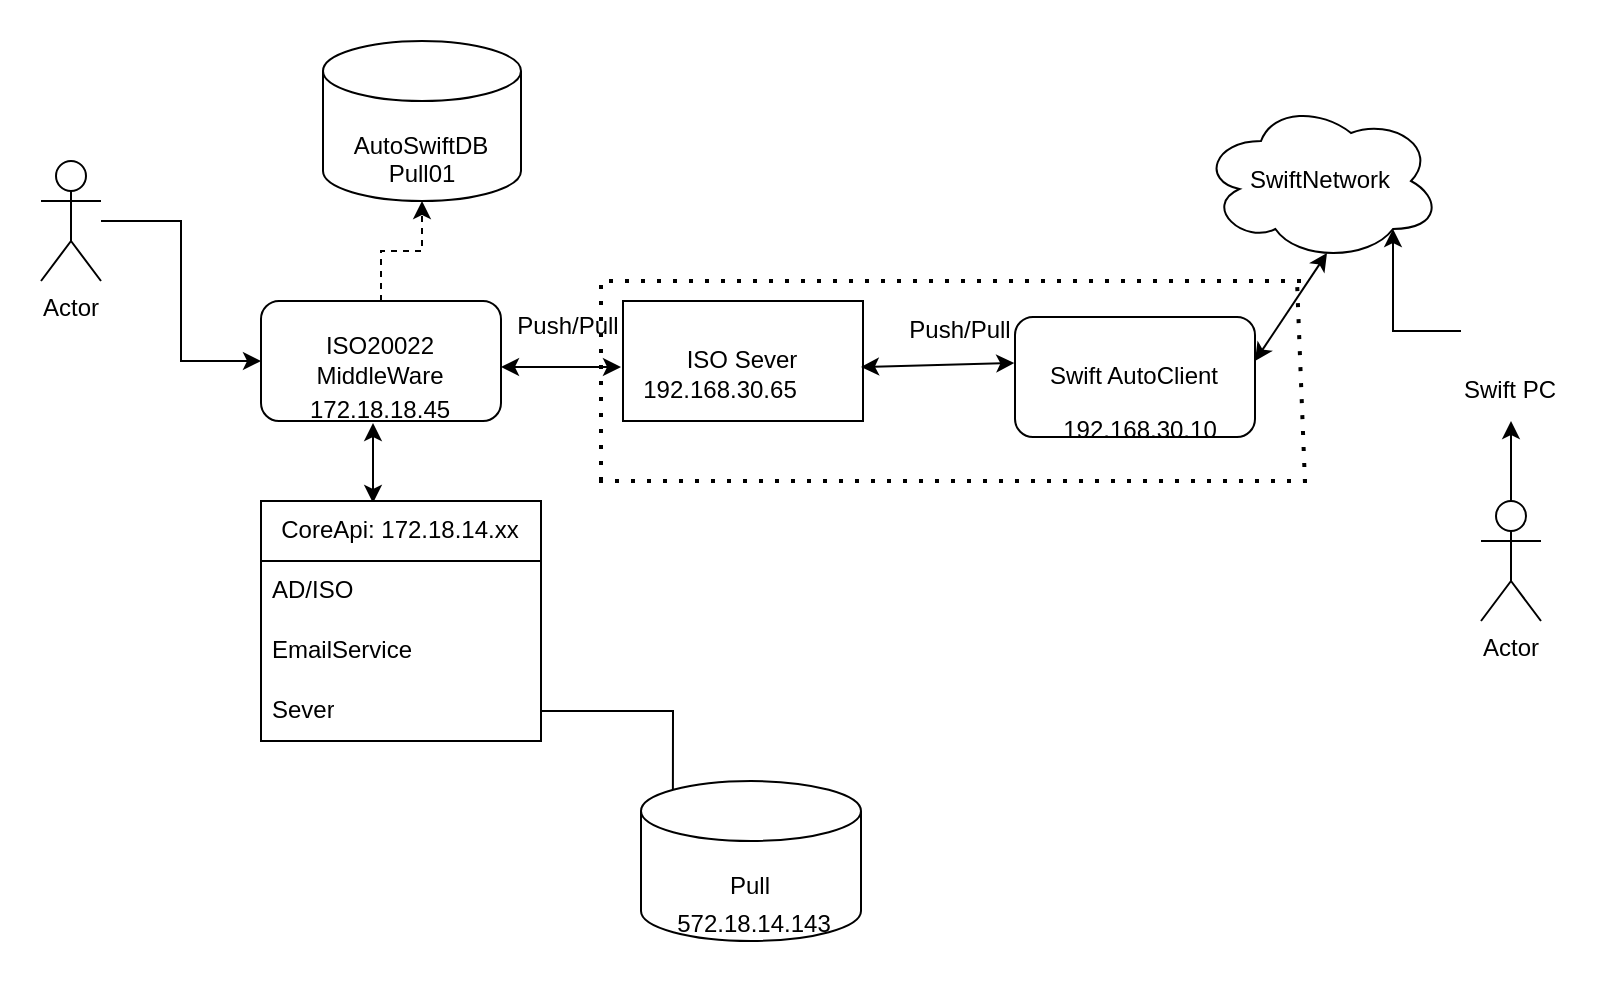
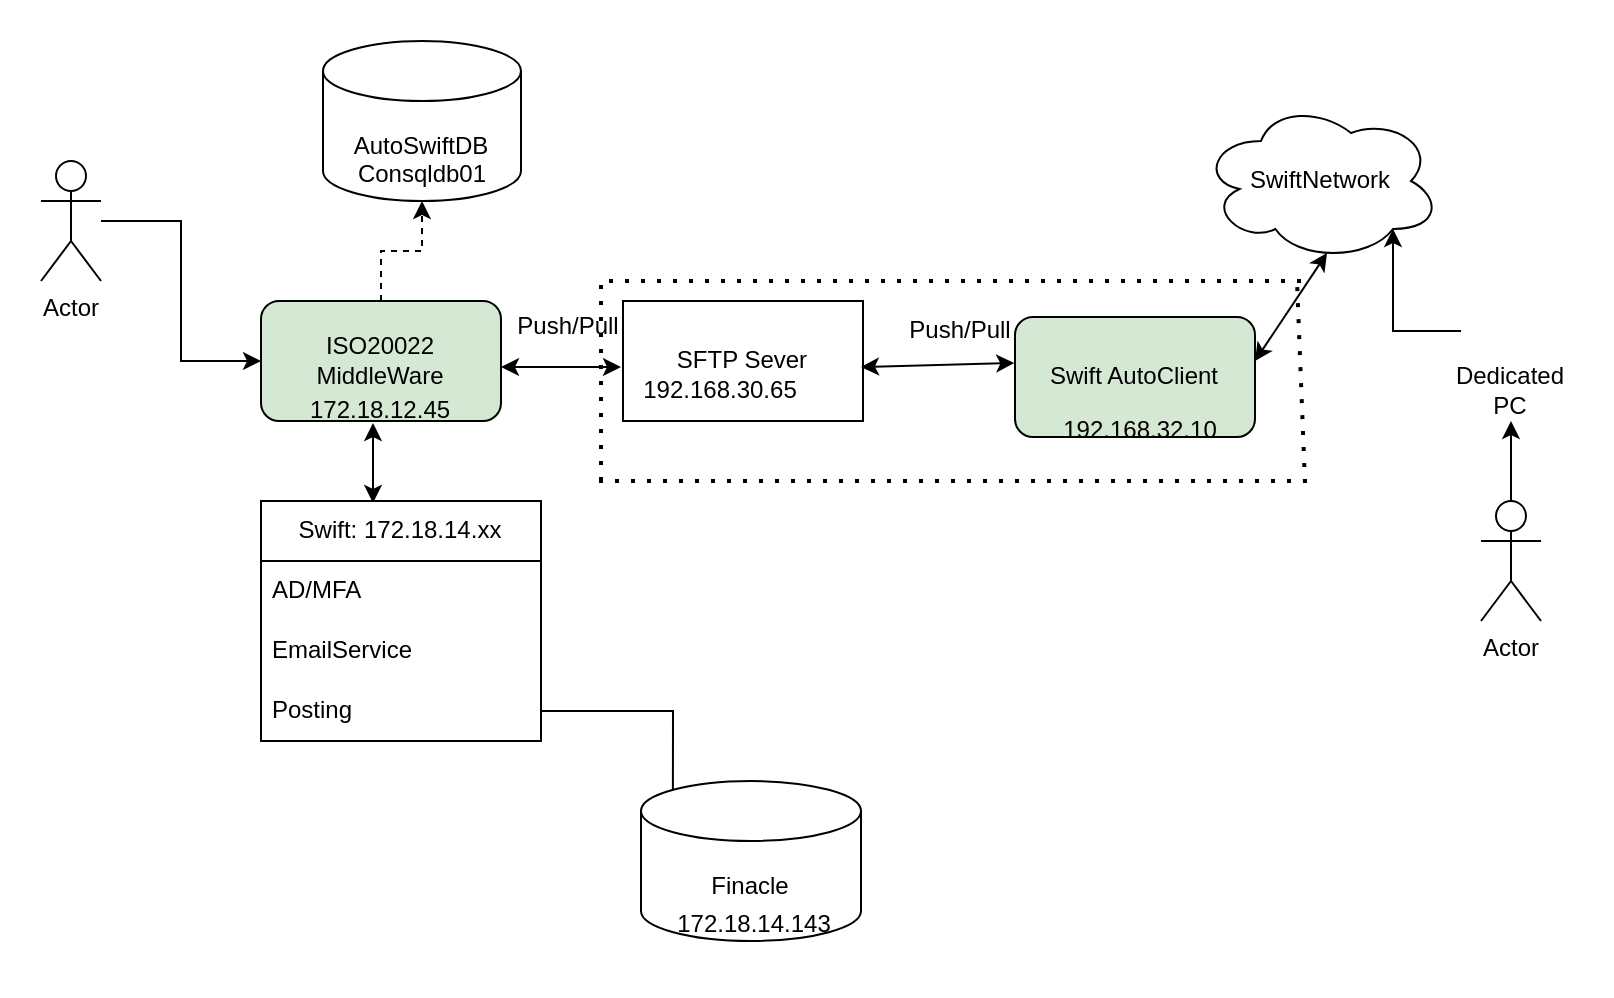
- <mxCell id="17" value="Pull01" style="text;html=1;whiteSpace=wrap;strokeColor=none;fillColor=none;align=center;verticalAlign=middle;rounded=0;" parent="1" vertex="1"><mxGeometry x="170.5" y="67" width="80" height="40" as="geometry" /></mxCell>
+ <mxCell id="17" value="Consqldb01" style="text;html=1;whiteSpace=wrap;strokeColor=none;fillColor=none;align=center;verticalAlign=middle;rounded=0;" parent="1" vertex="1"><mxGeometry x="170.5" y="67" width="80" height="40" as="geometry" /></mxCell>
- <mxCell id="3" value="ISO20022 MiddleWare" style="rounded=1;whiteSpace=wrap;html=1;" parent="1" vertex="1"><mxGeometry x="130" y="150" width="120" height="60" as="geometry" /></mxCell>
+ <mxCell id="3" value="ISO20022 MiddleWare" style="rounded=1;whiteSpace=wrap;html=1;fillColor=#d5e8d4;" parent="1" vertex="1"><mxGeometry x="130" y="150" width="120" height="60" as="geometry" /></mxCell>
- <mxCell id="4" value="ISO Sever" style="rounded=0;whiteSpace=wrap;html=1;" parent="1" vertex="1"><mxGeometry x="311" y="150" width="120" height="60" as="geometry" /></mxCell>
+ <mxCell id="4" value="SFTP Sever" style="rounded=0;whiteSpace=wrap;html=1;" parent="1" vertex="1"><mxGeometry x="311" y="150" width="120" height="60" as="geometry" /></mxCell>
- <mxCell id="6" value="Swift AutoClient" style="rounded=1;whiteSpace=wrap;html=1;" parent="1" vertex="1"><mxGeometry x="507" y="158" width="120" height="60" as="geometry" /></mxCell>
+ <mxCell id="6" value="Swift AutoClient" style="rounded=1;whiteSpace=wrap;html=1;fillColor=#d5e8d4;" parent="1" vertex="1"><mxGeometry x="507" y="158" width="120" height="60" as="geometry" /></mxCell>
- <mxCell id="33" value="Swift PC" style="text;html=1;whiteSpace=wrap;strokeColor=none;fillColor=none;align=center;verticalAlign=middle;rounded=0;" vertex="1" parent="1"><mxGeometry x="725" y="180" width="60" height="30" as="geometry" /></mxCell>
+ <mxCell id="33" value="Dedicated PC" style="text;html=1;whiteSpace=wrap;strokeColor=none;fillColor=none;align=center;verticalAlign=middle;rounded=0;" vertex="1" parent="1"><mxGeometry x="725" y="180" width="60" height="30" as="geometry" /></mxCell>
- <mxCell id="23" value="&lt;span data-teams=&quot;true&quot;&gt;172.18.18.45&lt;/span&gt;" style="text;html=1;whiteSpace=wrap;strokeColor=none;fillColor=none;align=center;verticalAlign=middle;rounded=0;" parent="1" vertex="1"><mxGeometry x="160" y="190" width="60" height="30" as="geometry" /></mxCell>
+ <mxCell id="23" value="&lt;span data-teams=&quot;true&quot;&gt;172.18.12.45&lt;/span&gt;" style="text;html=1;whiteSpace=wrap;strokeColor=none;fillColor=none;align=center;verticalAlign=middle;rounded=0;" parent="1" vertex="1"><mxGeometry x="160" y="190" width="60" height="30" as="geometry" /></mxCell>
- <mxCell id="28" value="192.168.30.10" style="text;html=1;whiteSpace=wrap;strokeColor=none;fillColor=none;align=center;verticalAlign=middle;rounded=0;" parent="1" vertex="1"><mxGeometry x="530" y="200" width="80" height="30" as="geometry" /></mxCell>
+ <mxCell id="28" value="192.168.32.10" style="text;html=1;whiteSpace=wrap;strokeColor=none;fillColor=none;align=center;verticalAlign=middle;rounded=0;" parent="1" vertex="1"><mxGeometry x="530" y="200" width="80" height="30" as="geometry" /></mxCell>
- <mxCell id="18" value="CoreApi: 172.18.14.xx" style="swimlane;fontStyle=0;childLayout=stackLayout;horizontal=1;startSize=30;horizontalStack=0;resizeParent=1;resizeParentMax=0;resizeLast=0;collapsible=1;marginBottom=0;whiteSpace=wrap;html=1;" parent="1" vertex="1"><mxGeometry x="130" y="250" width="140" height="120" as="geometry" /></mxCell>
+ <mxCell id="18" value="Swift: 172.18.14.xx" style="swimlane;fontStyle=0;childLayout=stackLayout;horizontal=1;startSize=30;horizontalStack=0;resizeParent=1;resizeParentMax=0;resizeLast=0;collapsible=1;marginBottom=0;whiteSpace=wrap;html=1;" parent="1" vertex="1"><mxGeometry x="130" y="250" width="140" height="120" as="geometry" /></mxCell>
- <mxCell id="19" value="AD/ISO" style="text;strokeColor=none;fillColor=none;align=left;verticalAlign=middle;spacingLeft=4;spacingRight=4;overflow=hidden;points=[[0,0.5],[1,0.5]];portConstraint=eastwest;rotatable=0;whiteSpace=wrap;html=1;" parent="18" vertex="1"><mxGeometry y="30" width="140" height="30" as="geometry" /></mxCell>
+ <mxCell id="19" value="AD/MFA" style="text;strokeColor=none;fillColor=none;align=left;verticalAlign=middle;spacingLeft=4;spacingRight=4;overflow=hidden;points=[[0,0.5],[1,0.5]];portConstraint=eastwest;rotatable=0;whiteSpace=wrap;html=1;" parent="18" vertex="1"><mxGeometry y="30" width="140" height="30" as="geometry" /></mxCell>
- <mxCell id="21" value="Sever" style="text;strokeColor=none;fillColor=none;align=left;verticalAlign=middle;spacingLeft=4;spacingRight=4;overflow=hidden;points=[[0,0.5],[1,0.5]];portConstraint=eastwest;rotatable=0;whiteSpace=wrap;html=1;" parent="18" vertex="1"><mxGeometry y="90" width="140" height="30" as="geometry" /></mxCell>
+ <mxCell id="21" value="Posting" style="text;strokeColor=none;fillColor=none;align=left;verticalAlign=middle;spacingLeft=4;spacingRight=4;overflow=hidden;points=[[0,0.5],[1,0.5]];portConstraint=eastwest;rotatable=0;whiteSpace=wrap;html=1;" parent="18" vertex="1"><mxGeometry y="90" width="140" height="30" as="geometry" /></mxCell>
- <mxCell id="5" value="Pull" style="shape=cylinder3;whiteSpace=wrap;html=1;boundedLbl=1;backgroundOutline=1;size=15;" parent="1" vertex="1"><mxGeometry x="320" y="390" width="110" height="80" as="geometry" /></mxCell>
+ <mxCell id="5" value="Finacle" style="shape=cylinder3;whiteSpace=wrap;html=1;boundedLbl=1;backgroundOutline=1;size=15;" parent="1" vertex="1"><mxGeometry x="320" y="390" width="110" height="80" as="geometry" /></mxCell>
- <mxCell id="15" value="572.18.14.143" style="text;html=1;whiteSpace=wrap;strokeColor=none;fillColor=none;align=center;verticalAlign=middle;rounded=0;" parent="1" vertex="1"><mxGeometry x="347" y="447" width="60" height="30" as="geometry" /></mxCell>
+ <mxCell id="15" value="172.18.14.143" style="text;html=1;whiteSpace=wrap;strokeColor=none;fillColor=none;align=center;verticalAlign=middle;rounded=0;" parent="1" vertex="1"><mxGeometry x="347" y="447" width="60" height="30" as="geometry" /></mxCell>
